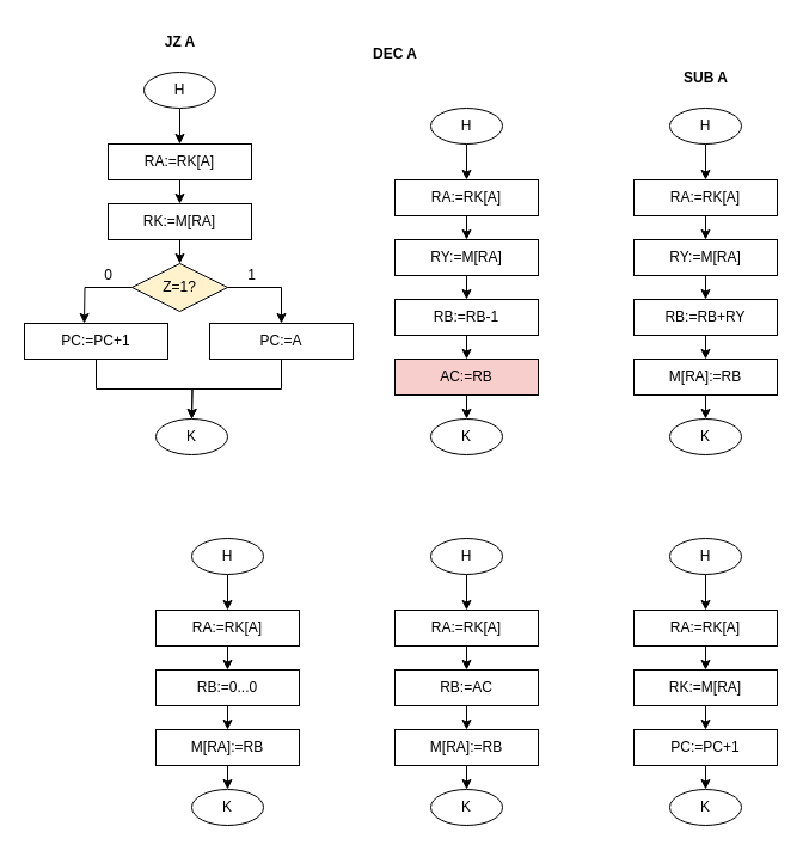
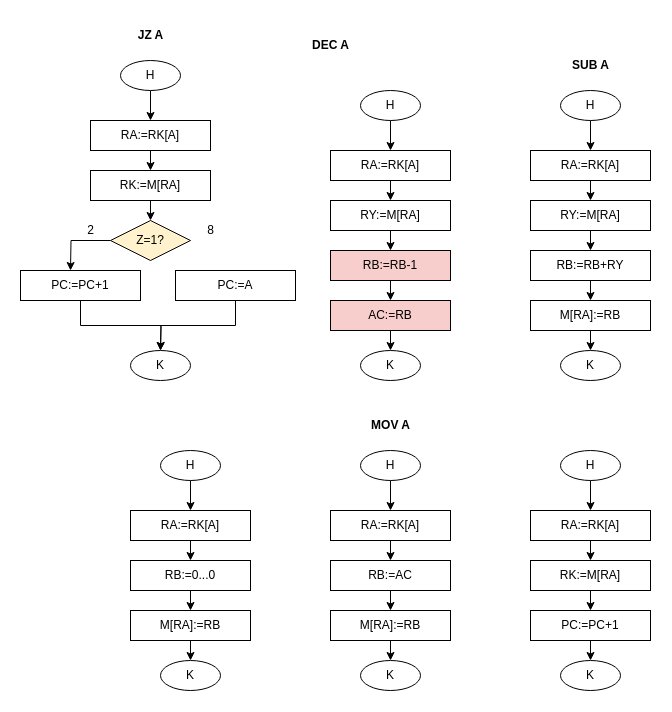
- <mxCell id="67" value="0" style="text;html=1;align=center;verticalAlign=middle;resizable=0;points=[];autosize=1;strokeColor=none;fillColor=none;" vertex="1" parent="1"><mxGeometry x="75" y="215" width="30" height="30" as="geometry" /></mxCell>
+ <mxCell id="67" value="2" style="text;html=1;align=center;verticalAlign=middle;resizable=0;points=[];autosize=1;strokeColor=none;fillColor=none;" vertex="1" parent="1"><mxGeometry x="75" y="215" width="30" height="30" as="geometry" /></mxCell>
- <mxCell id="66" value="1" style="text;html=1;align=center;verticalAlign=middle;resizable=0;points=[];autosize=1;strokeColor=none;fillColor=none;" vertex="1" parent="1"><mxGeometry x="195" y="215" width="30" height="30" as="geometry" /></mxCell>
+ <mxCell id="66" value="8" style="text;html=1;align=center;verticalAlign=middle;resizable=0;points=[];autosize=1;strokeColor=none;fillColor=none;" vertex="1" parent="1"><mxGeometry x="195" y="215" width="30" height="30" as="geometry" /></mxCell>
- <mxCell id="61" style="edgeStyle=orthogonalEdgeStyle;rounded=0;orthogonalLoop=1;jettySize=auto;html=1;exitX=1;exitY=0.5;exitDx=0;exitDy=0;entryX=0.5;entryY=0;entryDx=0;entryDy=0;" edge="1" parent="1" source="63" target="65"><mxGeometry relative="1" as="geometry"><mxPoint x="230" y="270" as="targetPoint" /><Array as="points"><mxPoint x="235" y="240" /></Array></mxGeometry></mxCell>
- <mxCell id="18" value="RB:=RB-1" style="rounded=0;whiteSpace=wrap;html=1;" vertex="1" parent="1"><mxGeometry x="330" y="250" width="120" height="30" as="geometry" /></mxCell>
+ <mxCell id="18" value="RB:=RB-1" style="rounded=0;whiteSpace=wrap;html=1;fillColor=#f8cecc;" vertex="1" parent="1"><mxGeometry x="330" y="250" width="120" height="30" as="geometry" /></mxCell>
+ <mxCell id="52" value="&lt;b&gt;MOV A&lt;/b&gt;" style="text;html=1;align=center;verticalAlign=middle;resizable=0;points=[];autosize=1;strokeColor=none;fillColor=none;" vertex="1" parent="1"><mxGeometry x="360" y="410" width="60" height="30" as="geometry" /></mxCell>
